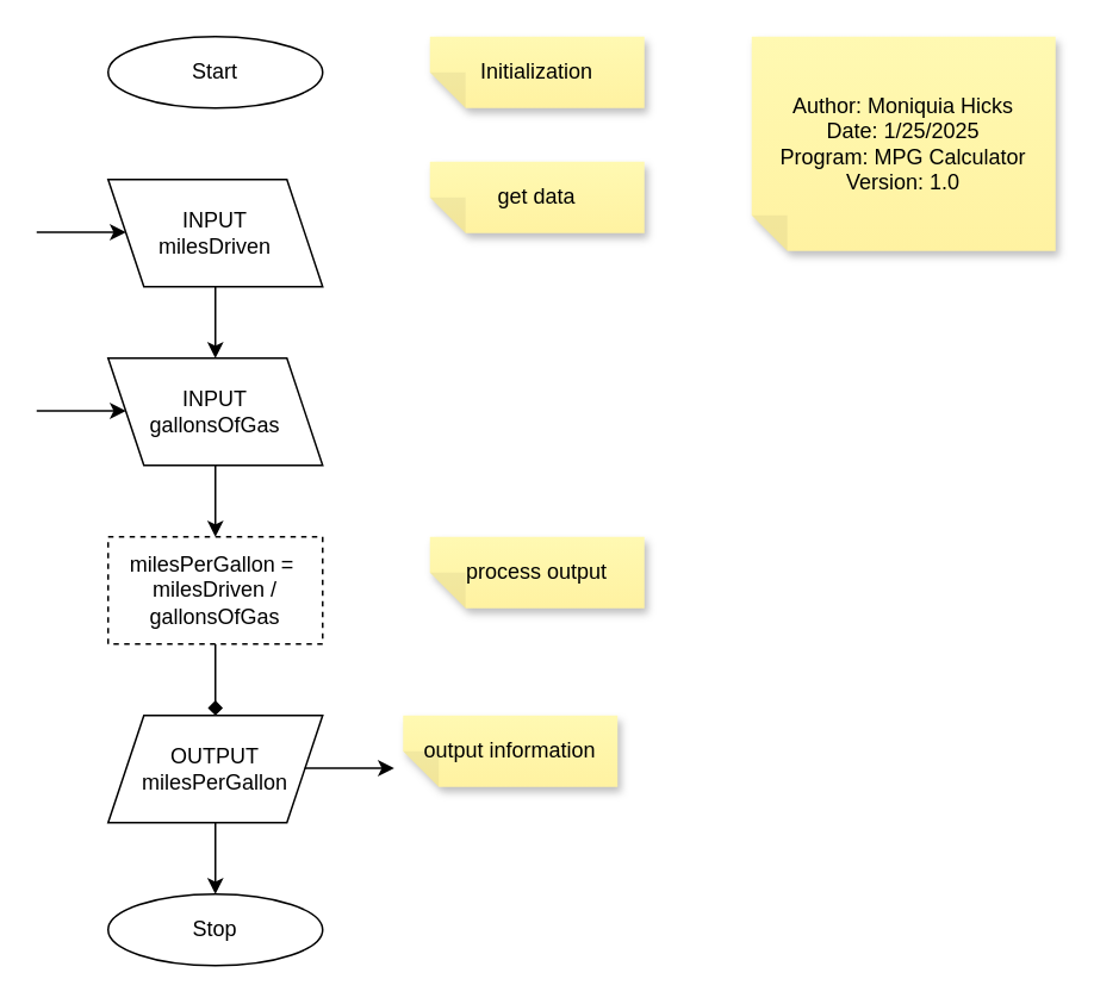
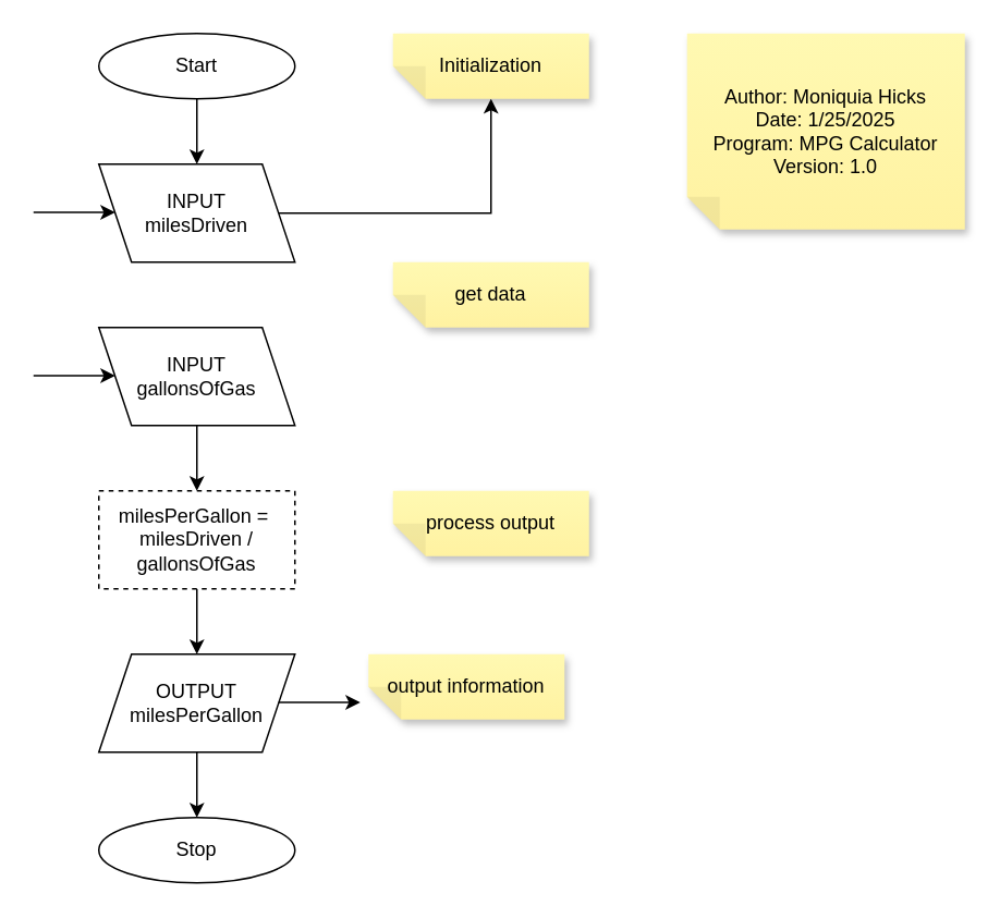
+ <mxCell id="2" value="" style="edgeStyle=orthogonalEdgeStyle;rounded=0;orthogonalLoop=1;jettySize=auto;html=1;" parent="1" source="3" target="5" edge="1"><mxGeometry relative="1" as="geometry" /></mxCell>
- <mxCell id="15" value="get data" style="shape=note;whiteSpace=wrap;html=1;backgroundOutline=1;fontColor=#000000;darkOpacity=0.05;fillColor=#FFF9B2;strokeColor=none;fillStyle=solid;direction=west;gradientDirection=north;gradientColor=#FFF2A1;shadow=1;size=20;pointerEvents=1;" parent="1" vertex="1"><mxGeometry x="240" y="90" width="120" height="40" as="geometry" /></mxCell>
+ <mxCell id="15" value="get data" style="shape=note;whiteSpace=wrap;html=1;backgroundOutline=1;fontColor=#000000;darkOpacity=0.05;fillColor=#FFF9B2;strokeColor=none;fillStyle=solid;direction=west;gradientDirection=north;gradientColor=#FFF2A1;shadow=1;size=20;pointerEvents=1;" parent="1" vertex="1"><mxGeometry x="240" y="160" width="120" height="40" as="geometry" /></mxCell>
- <mxCell id="4" value="" style="edgeStyle=orthogonalEdgeStyle;rounded=0;orthogonalLoop=1;jettySize=auto;html=1;" parent="1" source="5" target="7" edge="1"><mxGeometry relative="1" as="geometry" /></mxCell>
+ <mxCell id="4" value="" style="edgeStyle=orthogonalEdgeStyle;rounded=0;orthogonalLoop=1;jettySize=auto;html=1;" parent="1" source="5" target="14" edge="1"><mxGeometry relative="1" as="geometry" /></mxCell>
- <mxCell id="8" value="" style="edgeStyle=orthogonalEdgeStyle;rounded=0;orthogonalLoop=1;jettySize=auto;html=1;endArrow=diamond;" parent="1" source="9" target="11" edge="1"><mxGeometry relative="1" as="geometry" /></mxCell>
+ <mxCell id="8" value="" style="edgeStyle=orthogonalEdgeStyle;rounded=0;orthogonalLoop=1;jettySize=auto;html=1;" parent="1" source="9" target="11" edge="1"><mxGeometry relative="1" as="geometry" /></mxCell>
